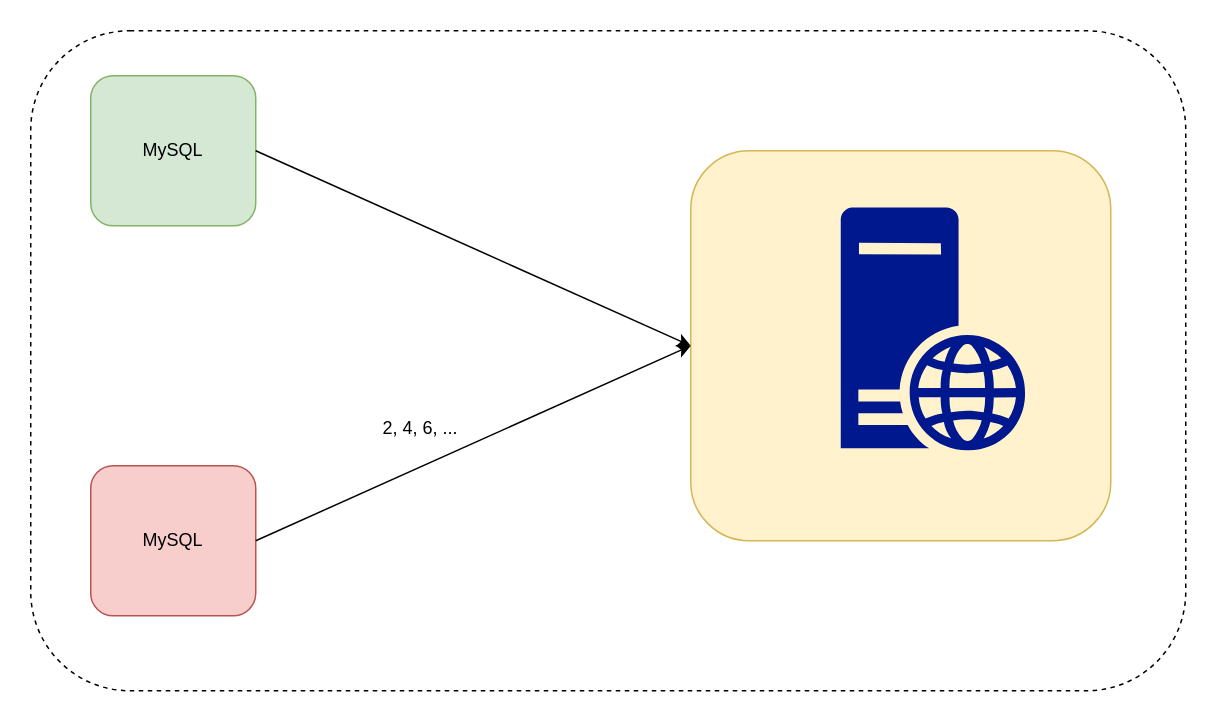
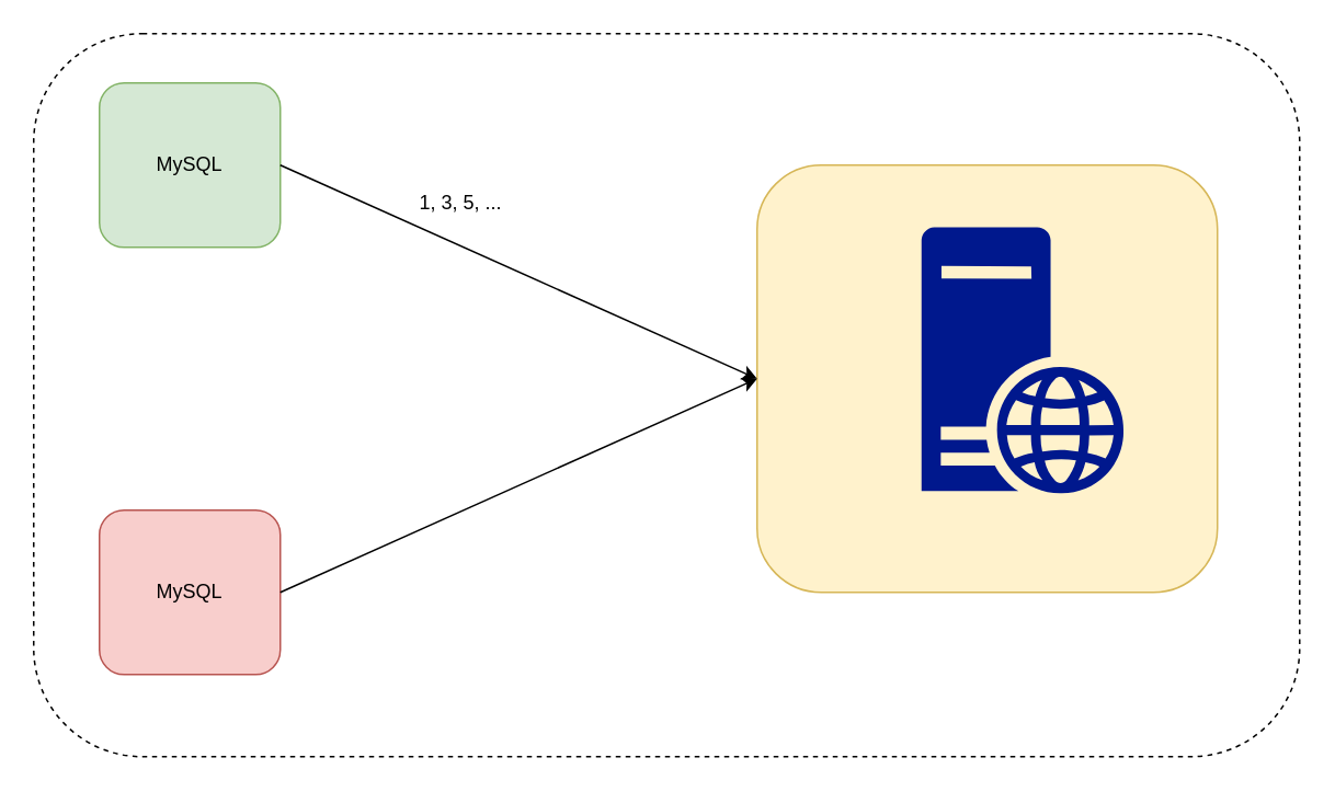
+ <mxCell id="9" value="1, 3, 5, ..." style="text;html=1;align=center;verticalAlign=middle;whiteSpace=wrap;rounded=0;" vertex="1" parent="1"><mxGeometry x="250" y="107.89" width="60" height="30" as="geometry" /></mxCell>
- <mxCell id="10" value="2, 4, 6, ..." style="text;html=1;align=center;verticalAlign=middle;whiteSpace=wrap;rounded=0;" vertex="1" parent="1"><mxGeometry x="250" y="270" width="60" height="30" as="geometry" /></mxCell>
